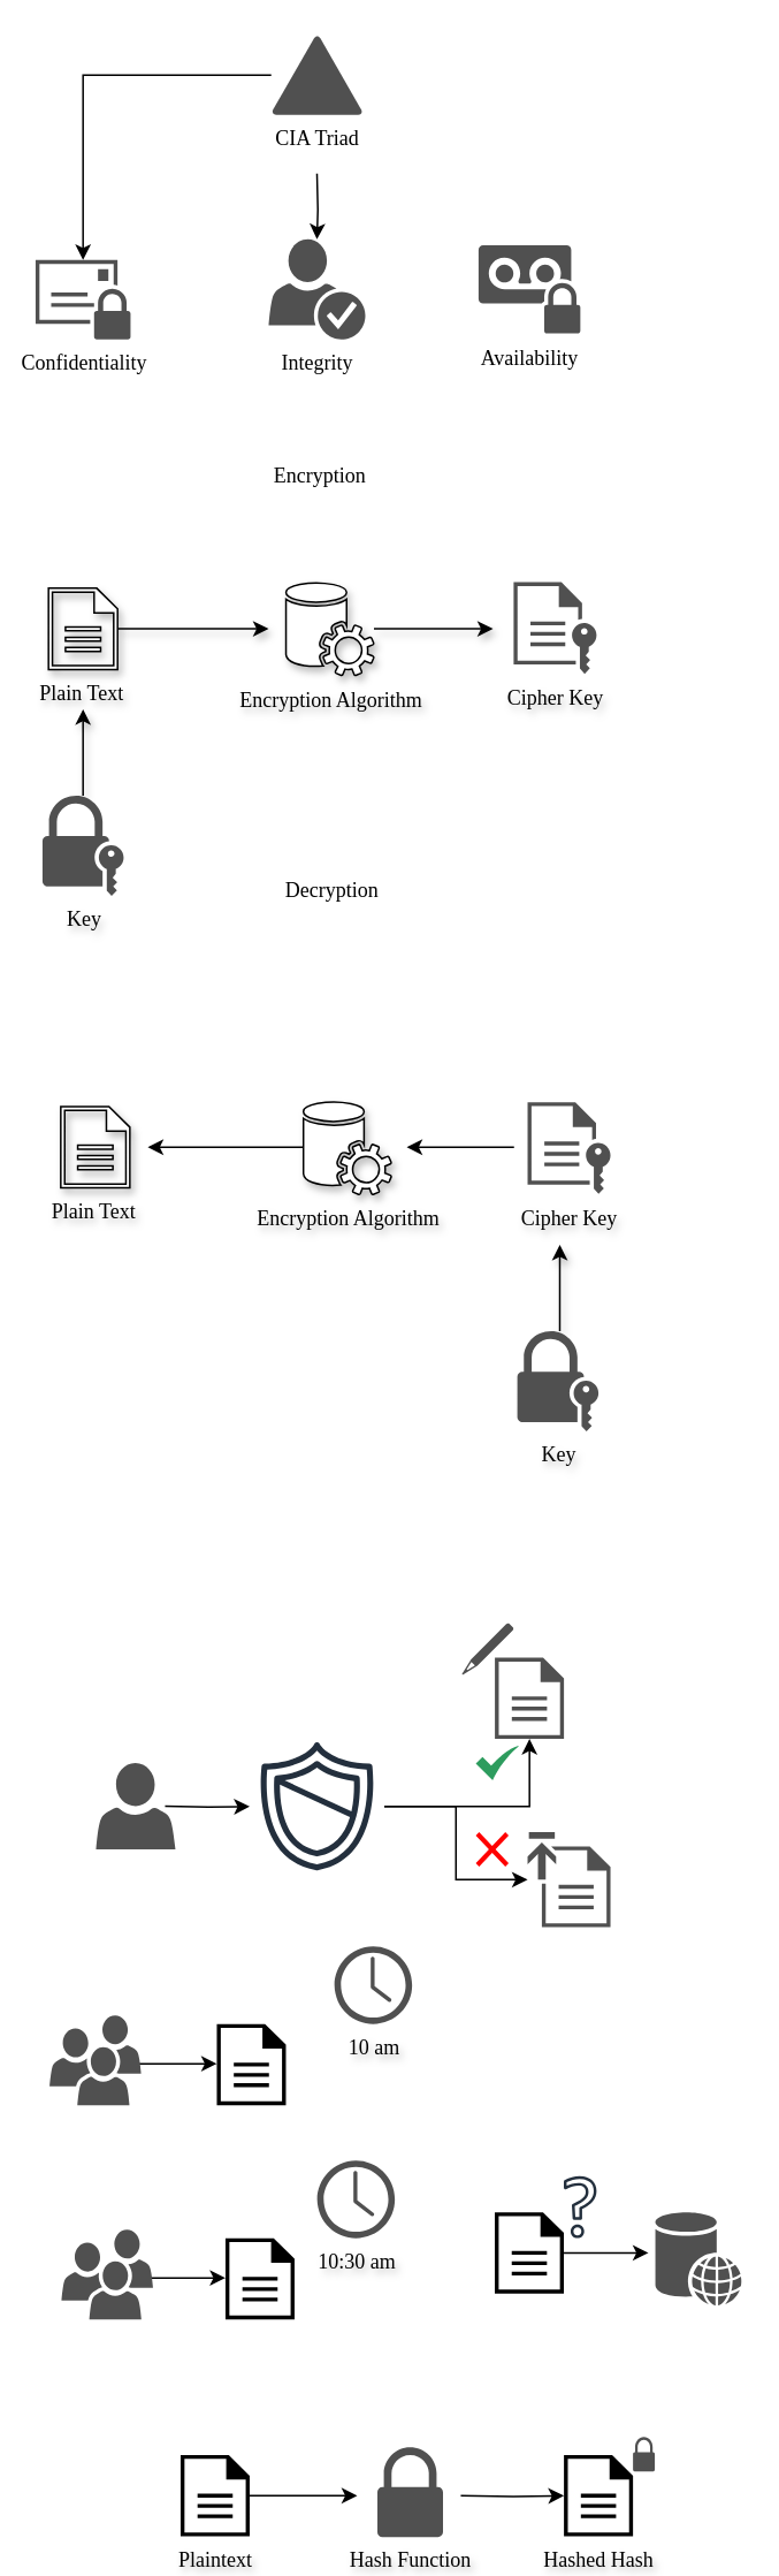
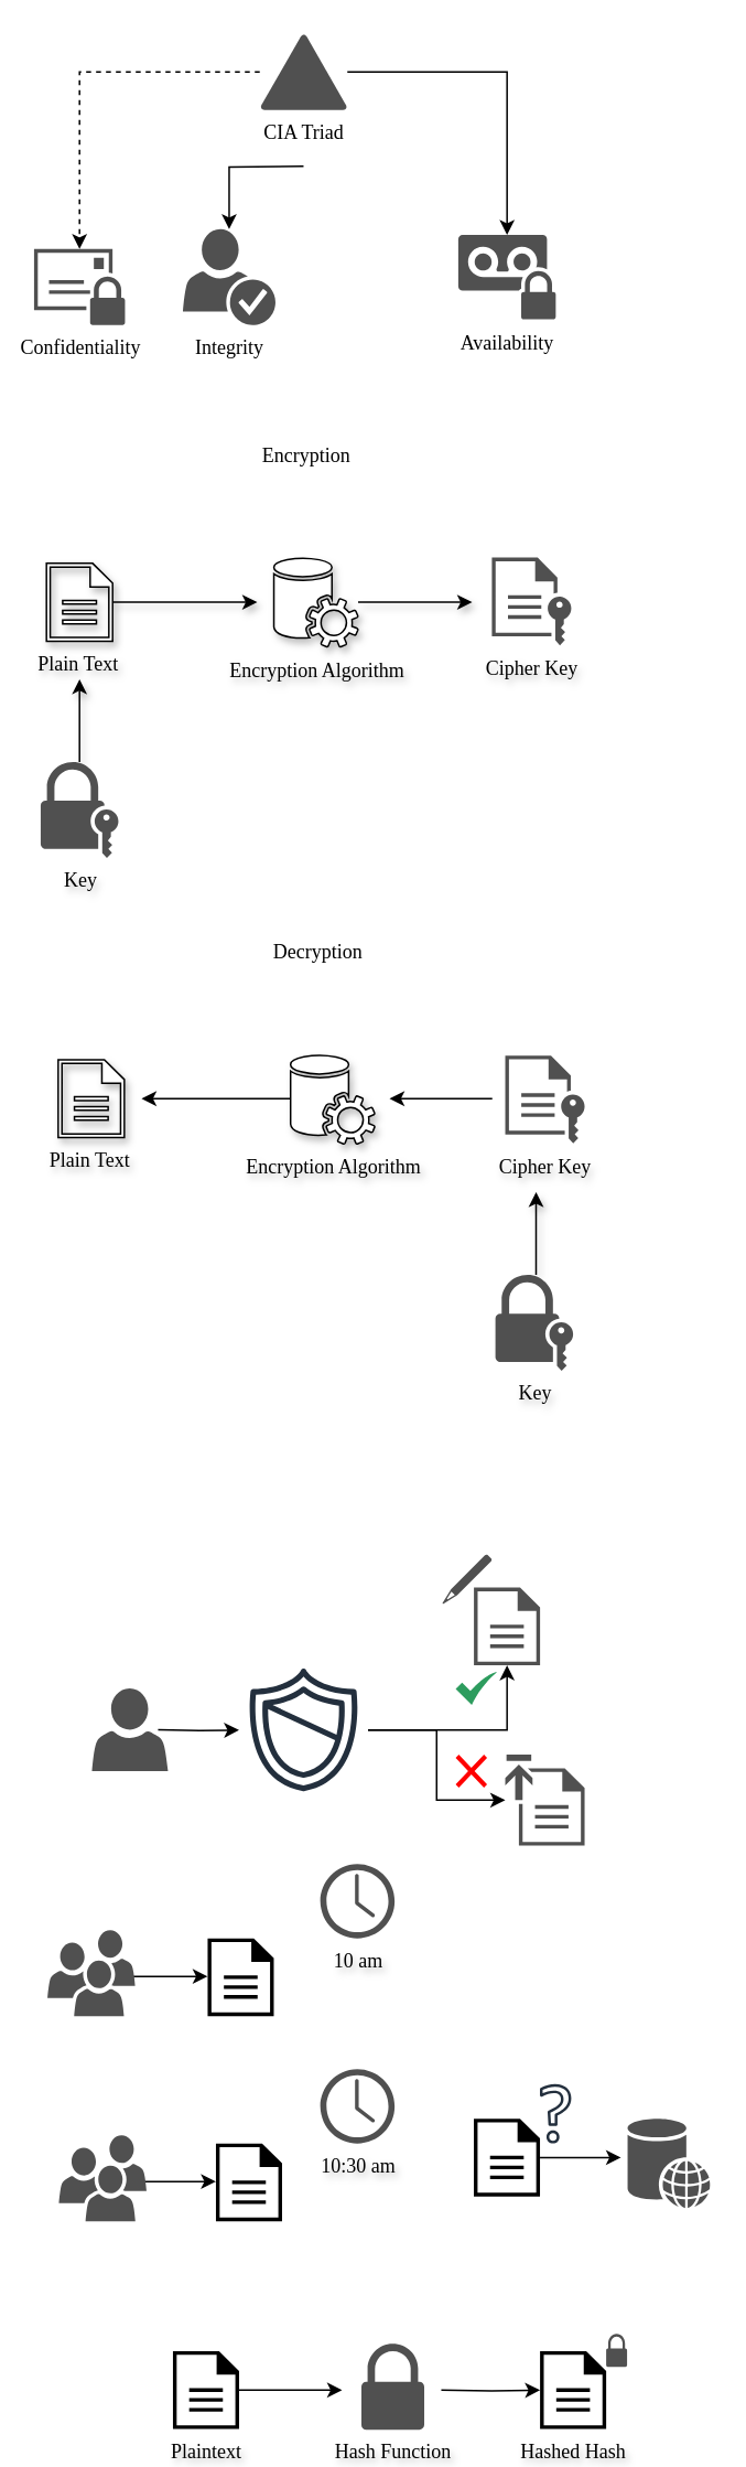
- <mxCell id="47" style="edgeStyle=orthogonalEdgeStyle;rounded=0;orthogonalLoop=1;jettySize=auto;html=1;" edge="1" parent="1" source="49" target="50"><mxGeometry relative="1" as="geometry" /></mxCell>
+ <mxCell id="47" style="edgeStyle=orthogonalEdgeStyle;rounded=0;orthogonalLoop=1;jettySize=auto;html=1;dashed=1;" edge="1" parent="1" source="49" target="50"><mxGeometry relative="1" as="geometry" /></mxCell>
+ <mxCell id="46" style="edgeStyle=orthogonalEdgeStyle;rounded=0;orthogonalLoop=1;jettySize=auto;html=1;" edge="1" parent="1" source="49" target="51"><mxGeometry relative="1" as="geometry" /></mxCell>
- <mxCell id="52" value="Integrity" style="sketch=0;pointerEvents=1;shadow=0;dashed=0;html=1;strokeColor=none;fillColor=#505050;labelPosition=center;verticalLabelPosition=bottom;verticalAlign=top;outlineConnect=0;align=center;shape=mxgraph.office.security.credentials;fontFamily=JetBrains Mono;" vertex="1" parent="1"><mxGeometry x="155" y="138" width="56" height="58" as="geometry" /></mxCell>
+ <mxCell id="52" value="Integrity" style="sketch=0;pointerEvents=1;shadow=0;dashed=0;html=1;strokeColor=none;fillColor=#505050;labelPosition=center;verticalLabelPosition=bottom;verticalAlign=top;outlineConnect=0;align=center;shape=mxgraph.office.security.credentials;fontFamily=JetBrains Mono;" vertex="1" parent="1"><mxGeometry x="110" y="138" width="56" height="58" as="geometry" /></mxCell>
- <mxCell id="13" value="&lt;font face=&quot;JetBrains Mono&quot;&gt;Decryption&lt;/font&gt;" style="text;html=1;align=center;verticalAlign=middle;whiteSpace=wrap;rounded=0;shadow=1;backgroundOutline=0;labelBackgroundColor=none;" parent="1" vertex="1"><mxGeometry x="162.1" y="500" width="60" height="30" as="geometry" /></mxCell>
+ <mxCell id="13" value="&lt;font face=&quot;JetBrains Mono&quot;&gt;Decryption&lt;/font&gt;" style="text;html=1;align=center;verticalAlign=middle;whiteSpace=wrap;rounded=0;shadow=1;backgroundOutline=0;labelBackgroundColor=none;" parent="1" vertex="1"><mxGeometry x="162.1" y="560" width="60" height="30" as="geometry" /></mxCell>
- <mxCell id="27" value="&lt;font face=&quot;JetBrains Mono&quot;&gt;10:30 am&lt;/font&gt;" style="sketch=0;pointerEvents=1;shadow=0;dashed=0;html=1;strokeColor=none;fillColor=#505050;labelPosition=center;verticalLabelPosition=bottom;verticalAlign=top;outlineConnect=0;align=center;shape=mxgraph.office.concepts.clock;textShadow=1;" parent="1" vertex="1"><mxGeometry x="183.1" y="1250" width="45" height="45" as="geometry" /></mxCell>
+ <mxCell id="27" value="&lt;font face=&quot;JetBrains Mono&quot;&gt;10:30 am&lt;/font&gt;" style="sketch=0;pointerEvents=1;shadow=0;dashed=0;html=1;strokeColor=none;fillColor=#505050;labelPosition=center;verticalLabelPosition=bottom;verticalAlign=top;outlineConnect=0;align=center;shape=mxgraph.office.concepts.clock;textShadow=1;" parent="1" vertex="1"><mxGeometry x="193.1" y="1250" width="45" height="45" as="geometry" /></mxCell>
